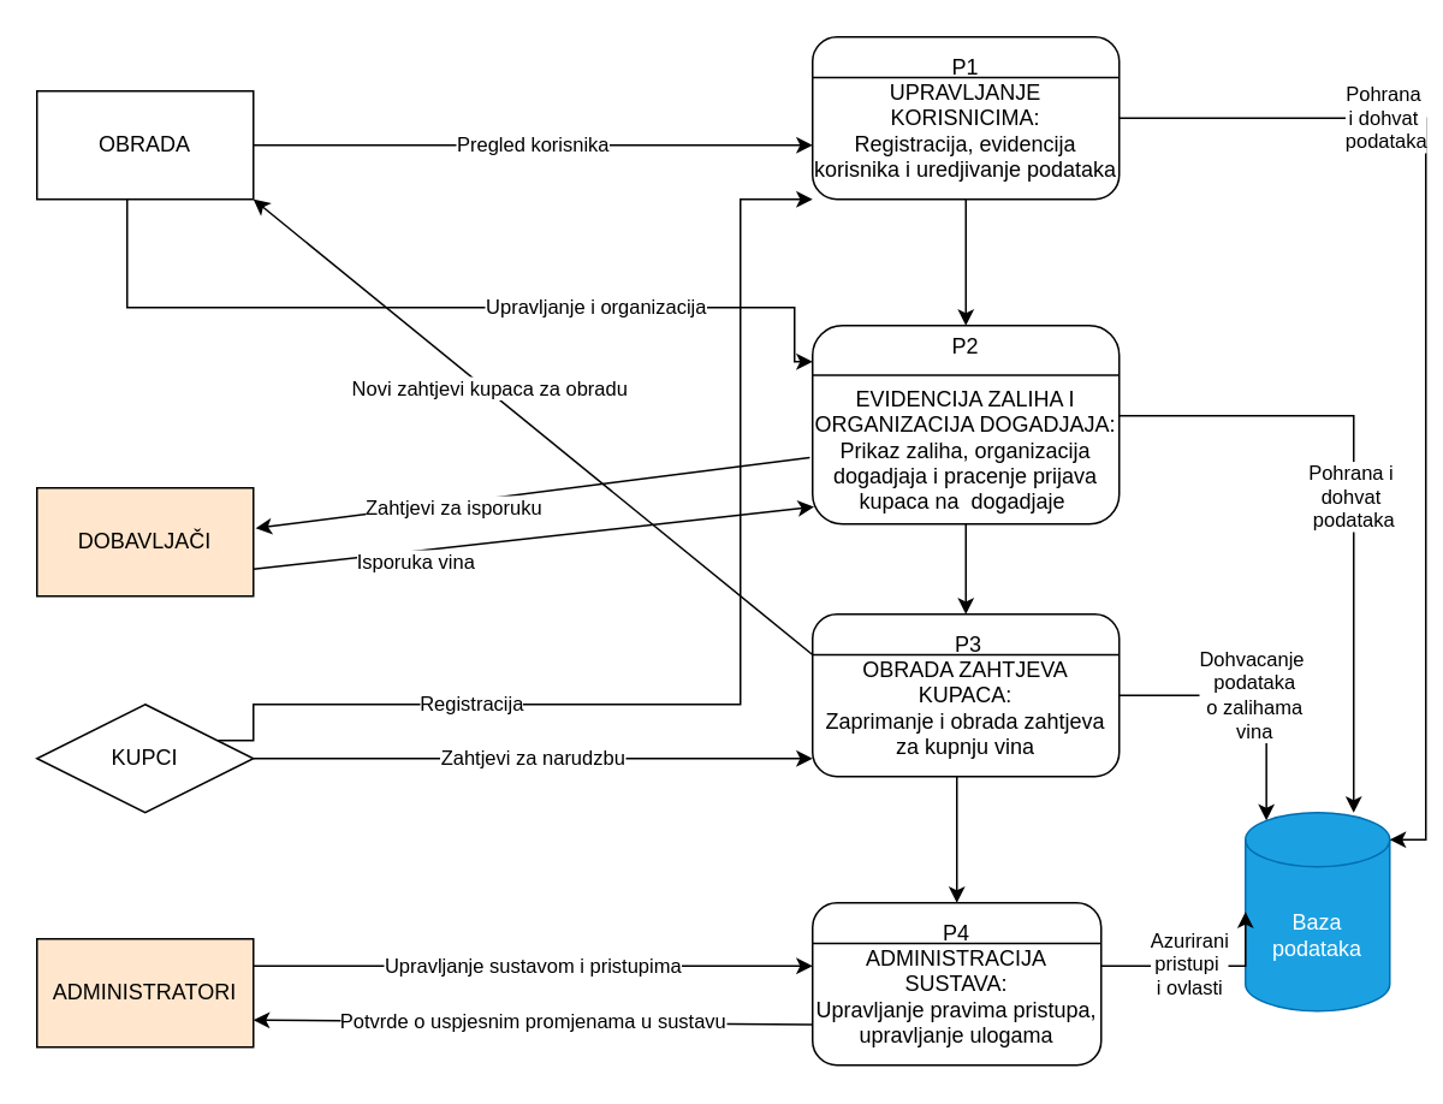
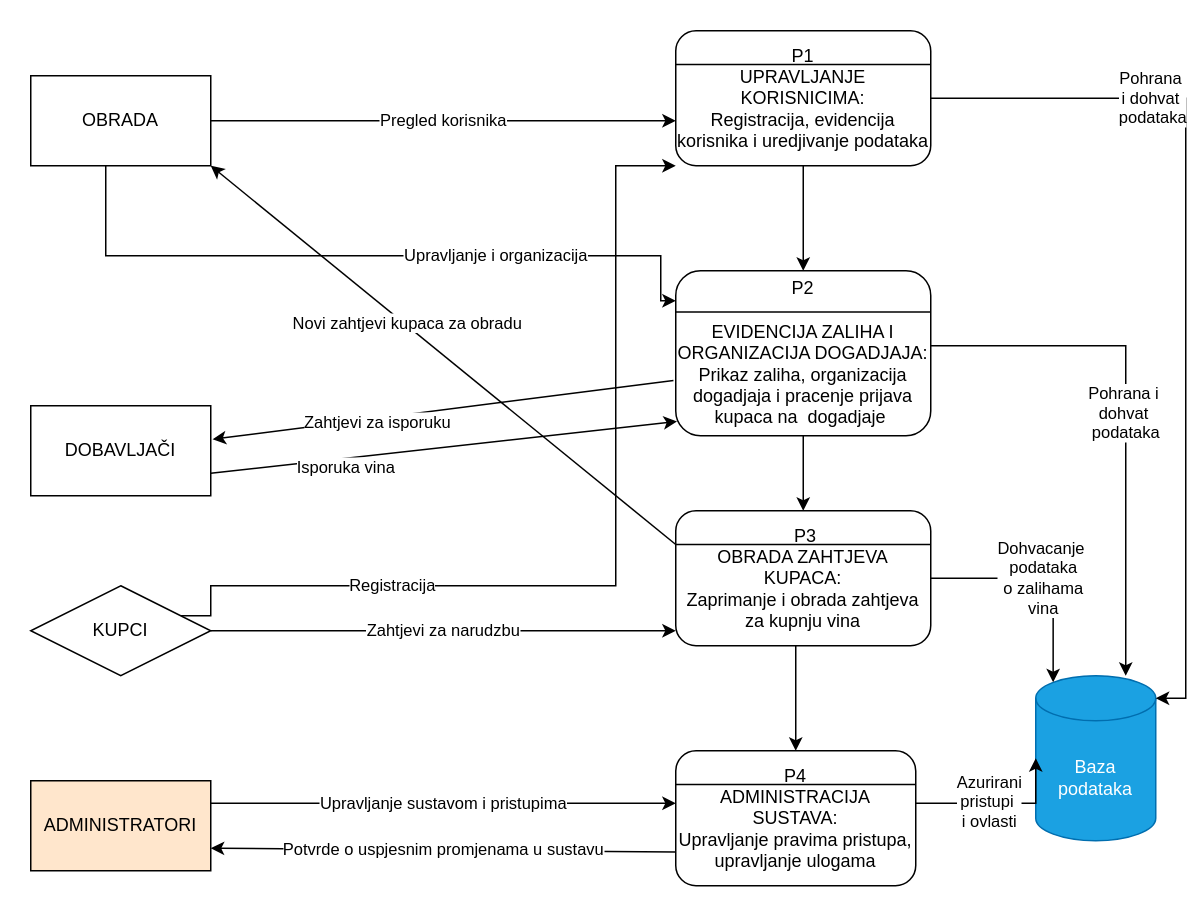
- <mxCell id="10" value="DOBAVLJAČI" style="rounded=0;whiteSpace=wrap;html=1;fillColor=#ffe6cc;" parent="1" vertex="1"><mxGeometry x="20" y="270" width="120" height="60" as="geometry" /></mxCell>
+ <mxCell id="10" value="DOBAVLJAČI" style="rounded=0;whiteSpace=wrap;html=1;" parent="1" vertex="1"><mxGeometry x="20" y="270" width="120" height="60" as="geometry" /></mxCell>
